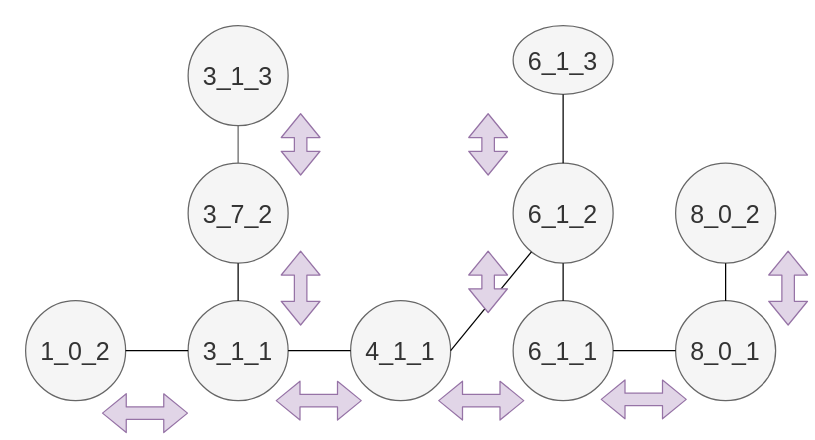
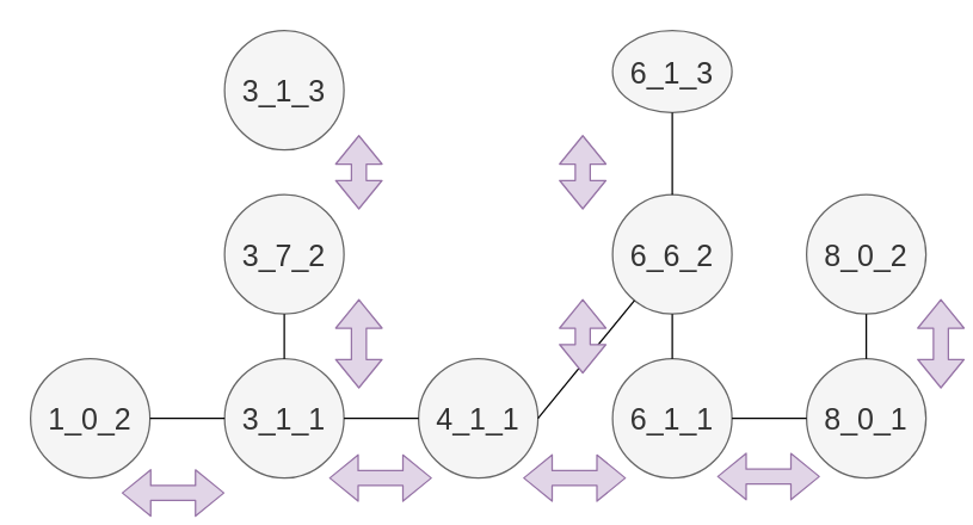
- <mxCell id="16" value="" style="endArrow=none;html=1;entryX=0.5;entryY=0;entryDx=0;entryDy=0;exitX=0.5;exitY=1;exitDx=0;exitDy=0;fillColor=#f5f5f5;strokeColor=#666666;" parent="1" source="8" target="7" edge="1"><mxGeometry width="50" height="50" relative="1" as="geometry"><mxPoint x="60" y="370" as="sourcePoint" /><mxPoint x="110" y="370" as="targetPoint" /></mxGeometry></mxCell>
- <mxCell id="9" value="&lt;font style=&quot;font-size: 20px&quot;&gt;6_1_2&lt;/font&gt;" style="ellipse;whiteSpace=wrap;html=1;aspect=fixed;shadow=0;fillColor=#f5f5f5;strokeColor=#666666;fontColor=#333333;" parent="1" vertex="1"><mxGeometry x="410" y="130" width="80" height="80" as="geometry" /></mxCell>
+ <mxCell id="9" value="&lt;font style=&quot;font-size: 20px&quot;&gt;6_6_2&lt;/font&gt;" style="ellipse;whiteSpace=wrap;html=1;aspect=fixed;shadow=0;fillColor=#f5f5f5;strokeColor=#666666;fontColor=#333333;" parent="1" vertex="1"><mxGeometry x="410" y="130" width="80" height="80" as="geometry" /></mxCell>
